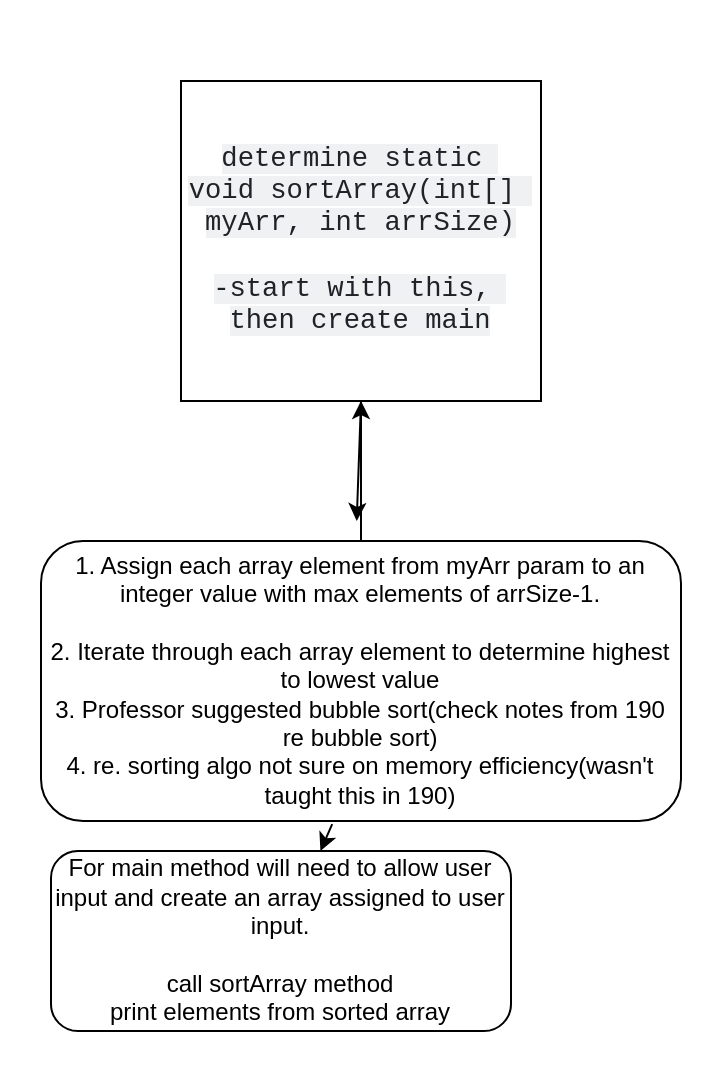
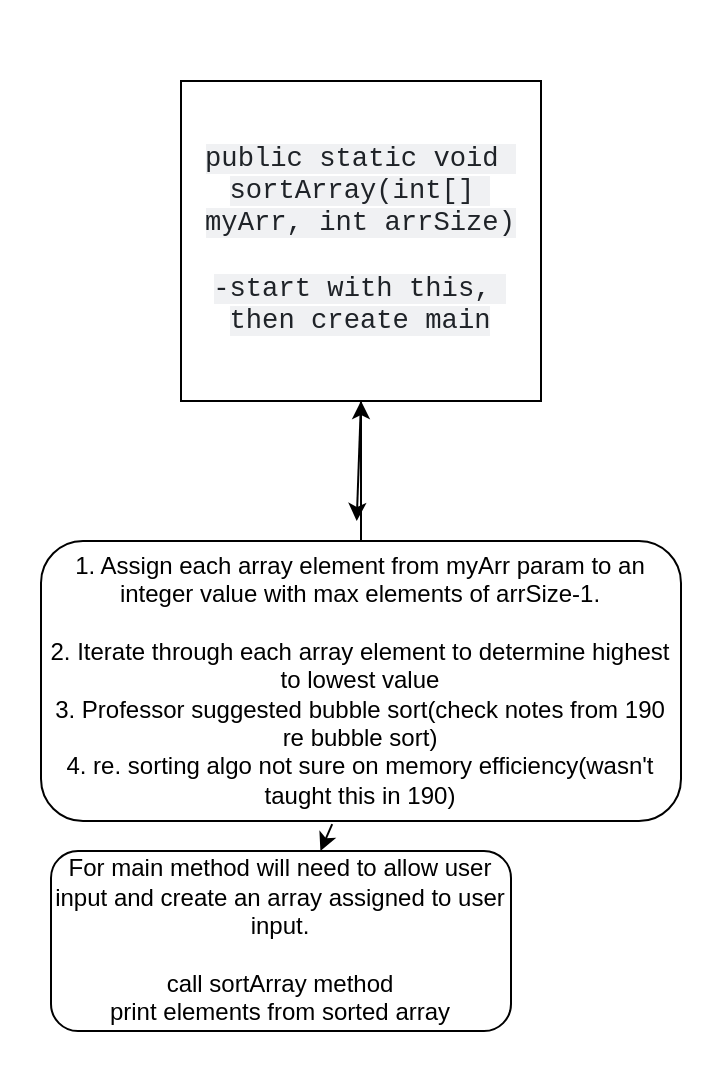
- <mxCell id="3" value="&lt;span style=&quot;color: rgb(31, 35, 40); font-family: ui-monospace, SFMono-Regular, &amp;quot;SF Mono&amp;quot;, Menlo, Consolas, &amp;quot;Liberation Mono&amp;quot;, monospace; font-size: 13.6px; text-align: start; white-space-collapse: break-spaces; background-color: rgba(129, 139, 152, 0.12);&quot;&gt;determine static void sortArray(int[] myArr, int arrSize)&lt;/span&gt;&lt;div&gt;&lt;span style=&quot;color: rgb(31, 35, 40); font-family: ui-monospace, SFMono-Regular, &amp;quot;SF Mono&amp;quot;, Menlo, Consolas, &amp;quot;Liberation Mono&amp;quot;, monospace; font-size: 13.6px; text-align: start; white-space-collapse: break-spaces; background-color: rgba(129, 139, 152, 0.12);&quot;&gt;&lt;br&gt;&lt;/span&gt;&lt;/div&gt;&lt;div&gt;&lt;span style=&quot;color: rgb(31, 35, 40); font-family: ui-monospace, SFMono-Regular, &amp;quot;SF Mono&amp;quot;, Menlo, Consolas, &amp;quot;Liberation Mono&amp;quot;, monospace; font-size: 13.6px; text-align: start; white-space-collapse: break-spaces; background-color: rgba(129, 139, 152, 0.12);&quot;&gt;-start with this, then create main&lt;/span&gt;&lt;/div&gt;" style="rounded=0;whiteSpace=wrap;html=1;" vertex="1" parent="1"><mxGeometry x="90" y="40" width="180" height="160" as="geometry" /></mxCell>
+ <mxCell id="3" value="&lt;span style=&quot;color: rgb(31, 35, 40); font-family: ui-monospace, SFMono-Regular, &amp;quot;SF Mono&amp;quot;, Menlo, Consolas, &amp;quot;Liberation Mono&amp;quot;, monospace; font-size: 13.6px; text-align: start; white-space-collapse: break-spaces; background-color: rgba(129, 139, 152, 0.12);&quot;&gt;public static void sortArray(int[] myArr, int arrSize)&lt;/span&gt;&lt;div&gt;&lt;span style=&quot;color: rgb(31, 35, 40); font-family: ui-monospace, SFMono-Regular, &amp;quot;SF Mono&amp;quot;, Menlo, Consolas, &amp;quot;Liberation Mono&amp;quot;, monospace; font-size: 13.6px; text-align: start; white-space-collapse: break-spaces; background-color: rgba(129, 139, 152, 0.12);&quot;&gt;&lt;br&gt;&lt;/span&gt;&lt;/div&gt;&lt;div&gt;&lt;span style=&quot;color: rgb(31, 35, 40); font-family: ui-monospace, SFMono-Regular, &amp;quot;SF Mono&amp;quot;, Menlo, Consolas, &amp;quot;Liberation Mono&amp;quot;, monospace; font-size: 13.6px; text-align: start; white-space-collapse: break-spaces; background-color: rgba(129, 139, 152, 0.12);&quot;&gt;-start with this, then create main&lt;/span&gt;&lt;/div&gt;" style="rounded=0;whiteSpace=wrap;html=1;" vertex="1" parent="1"><mxGeometry x="90" y="40" width="180" height="160" as="geometry" /></mxCell>
